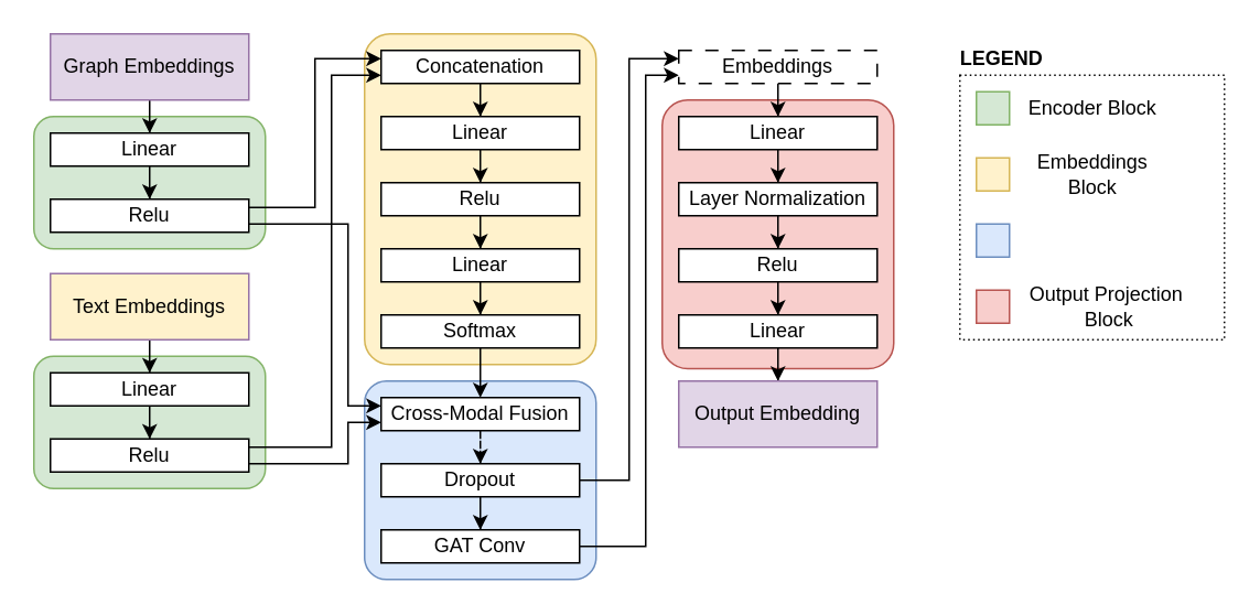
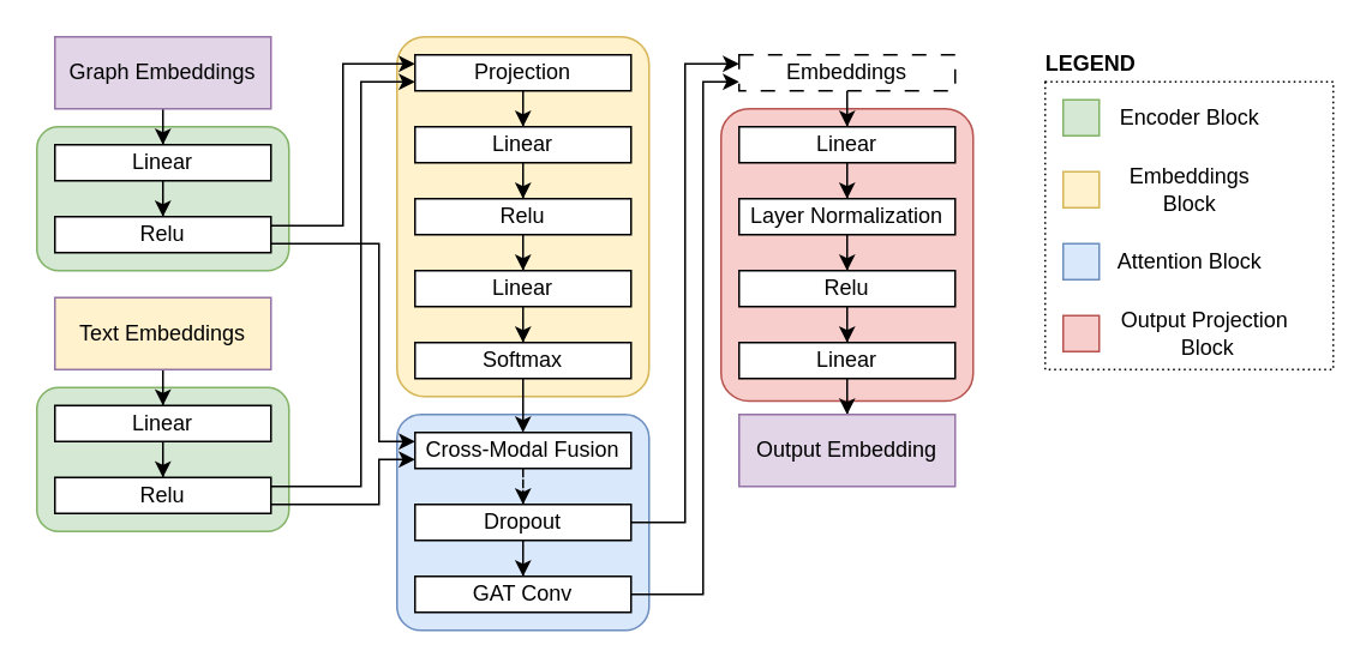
- <mxCell id="19" value="Concatenation" style="rounded=0;whiteSpace=wrap;html=1;" vertex="1" parent="1"><mxGeometry x="230" y="30" width="120" height="20" as="geometry" /></mxCell>
+ <mxCell id="19" value="Projection" style="rounded=0;whiteSpace=wrap;html=1;" vertex="1" parent="1"><mxGeometry x="230" y="30" width="120" height="20" as="geometry" /></mxCell>
+ <mxCell id="55" value="Attention Block" style="text;html=1;align=center;verticalAlign=middle;resizable=0;points=[];autosize=1;strokeColor=none;fillColor=none;" vertex="1" parent="1"><mxGeometry x="610" y="130" width="100" height="30" as="geometry" /></mxCell>
